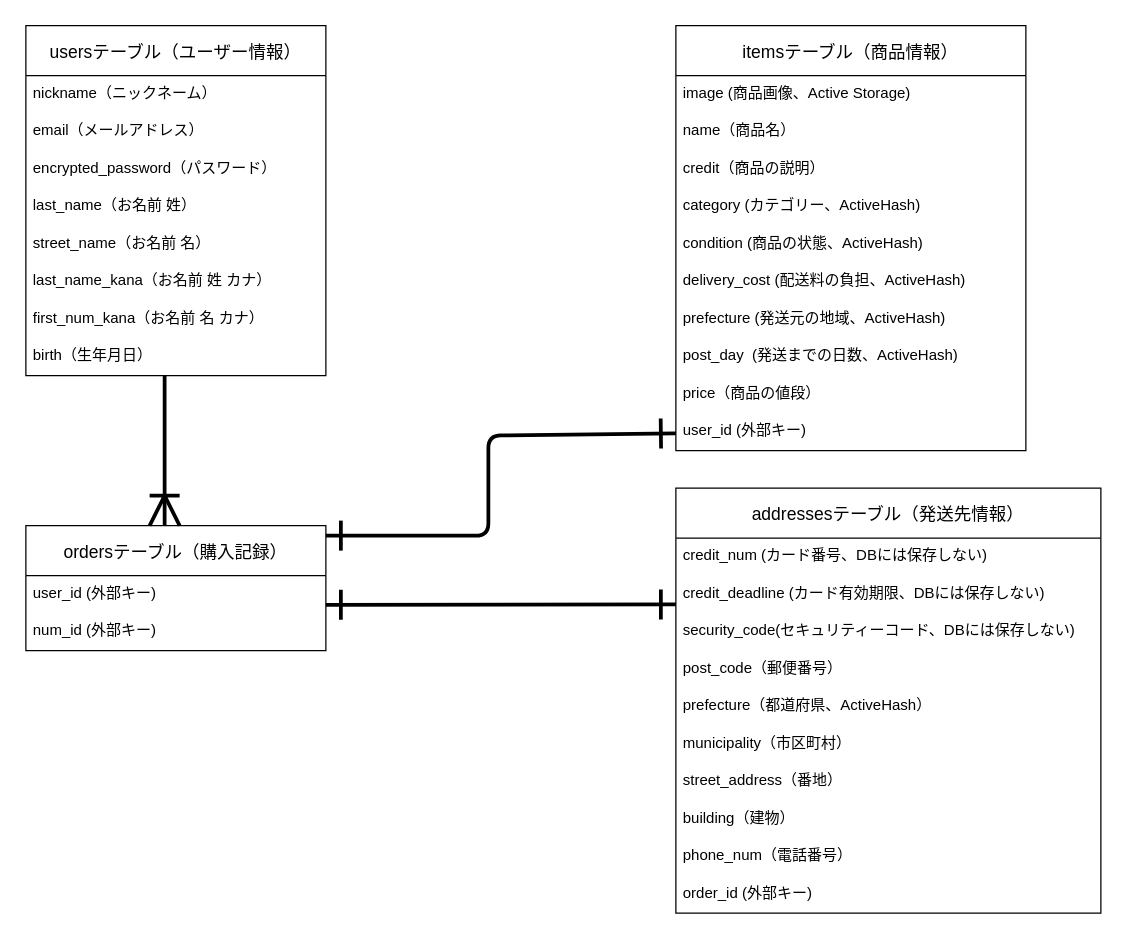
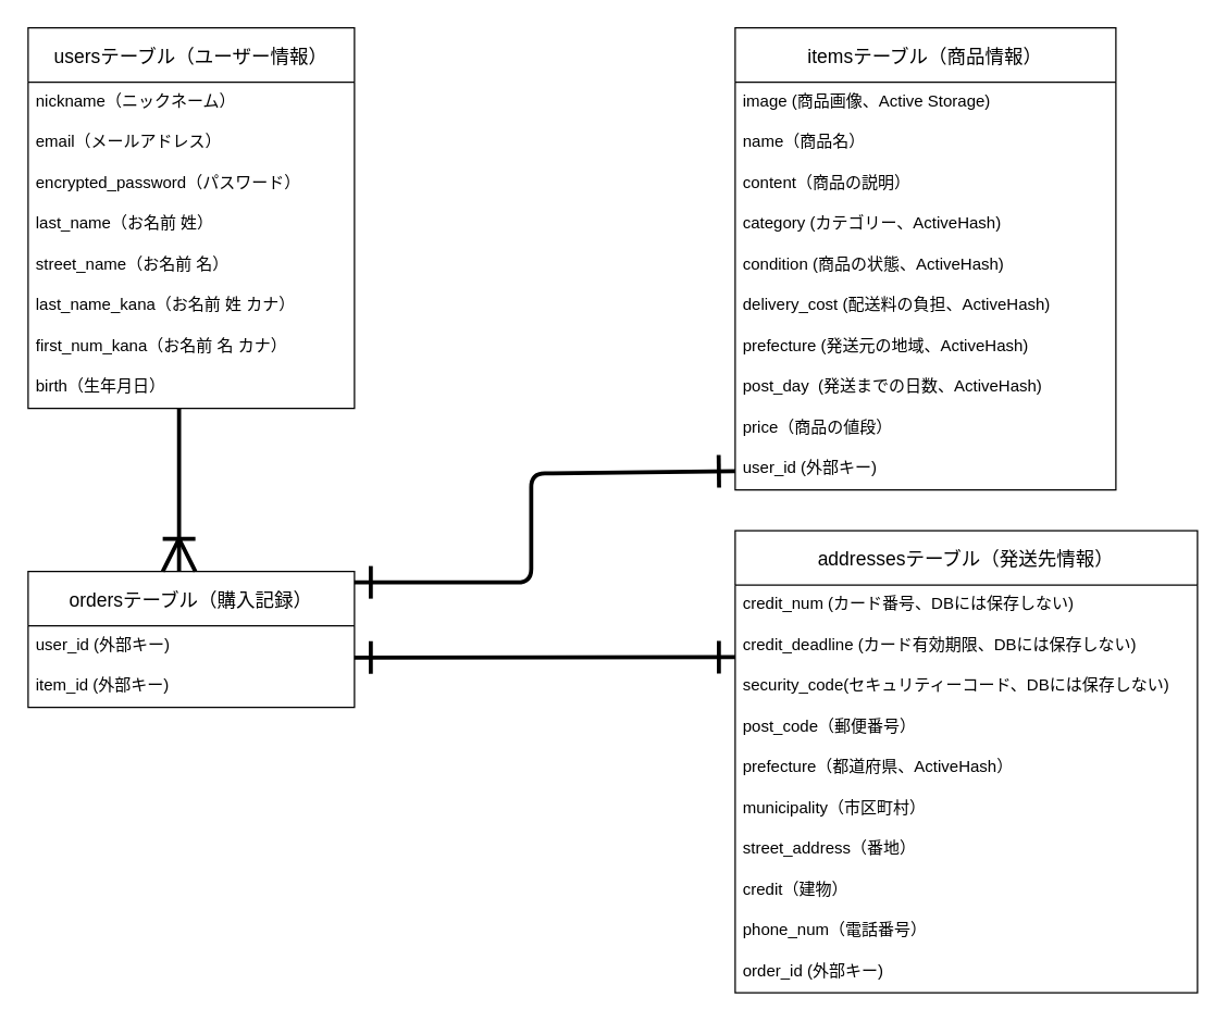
- <mxCell id="14" value="credit（商品の説明）" style="text;strokeColor=none;fillColor=none;spacingLeft=4;spacingRight=4;overflow=hidden;rotatable=0;points=[[0,0.5],[1,0.5]];portConstraint=eastwest;fontSize=12;" parent="11" vertex="1"><mxGeometry y="100" width="280" height="30" as="geometry" /></mxCell>
+ <mxCell id="14" value="content（商品の説明）" style="text;strokeColor=none;fillColor=none;spacingLeft=4;spacingRight=4;overflow=hidden;rotatable=0;points=[[0,0.5],[1,0.5]];portConstraint=eastwest;fontSize=12;" parent="11" vertex="1"><mxGeometry y="100" width="280" height="30" as="geometry" /></mxCell>
- <mxCell id="24" value="num_id (外部キー)" style="text;strokeColor=none;fillColor=none;spacingLeft=4;spacingRight=4;overflow=hidden;rotatable=0;points=[[0,0.5],[1,0.5]];portConstraint=eastwest;fontSize=12;" parent="22" vertex="1"><mxGeometry y="70" width="240" height="30" as="geometry" /></mxCell>
+ <mxCell id="24" value="item_id (外部キー)" style="text;strokeColor=none;fillColor=none;spacingLeft=4;spacingRight=4;overflow=hidden;rotatable=0;points=[[0,0.5],[1,0.5]];portConstraint=eastwest;fontSize=12;" parent="22" vertex="1"><mxGeometry y="70" width="240" height="30" as="geometry" /></mxCell>
- <mxCell id="33" value="building（建物）" style="text;strokeColor=none;fillColor=none;spacingLeft=4;spacingRight=4;overflow=hidden;rotatable=0;points=[[0,0.5],[1,0.5]];portConstraint=eastwest;fontSize=12;" parent="25" vertex="1"><mxGeometry y="250" width="340" height="30" as="geometry" /></mxCell>
+ <mxCell id="33" value="credit（建物）" style="text;strokeColor=none;fillColor=none;spacingLeft=4;spacingRight=4;overflow=hidden;rotatable=0;points=[[0,0.5],[1,0.5]];portConstraint=eastwest;fontSize=12;" parent="25" vertex="1"><mxGeometry y="250" width="340" height="30" as="geometry" /></mxCell>
